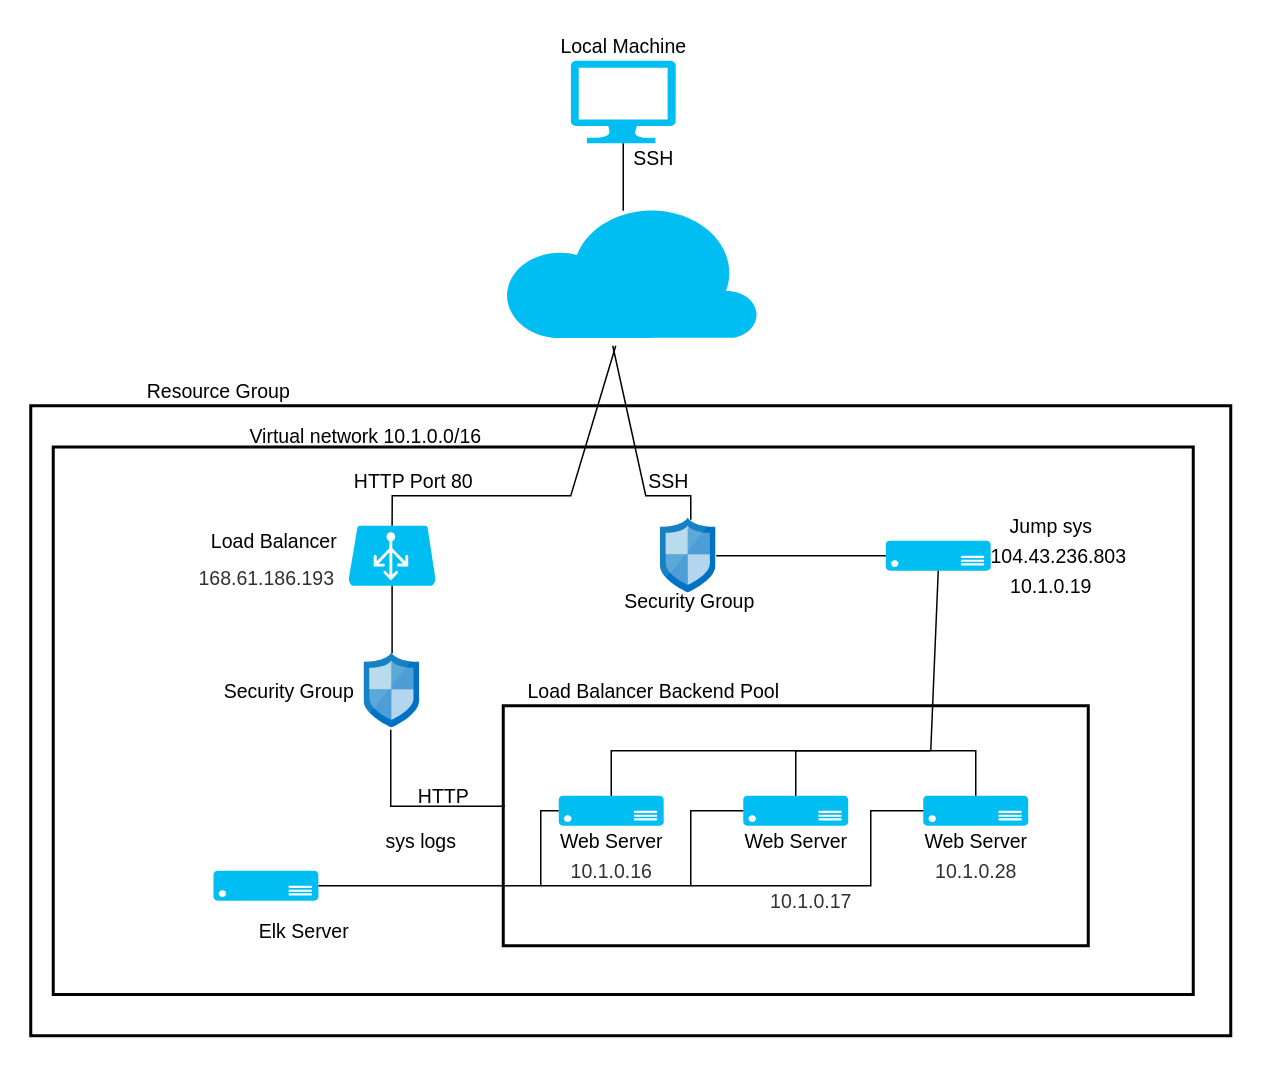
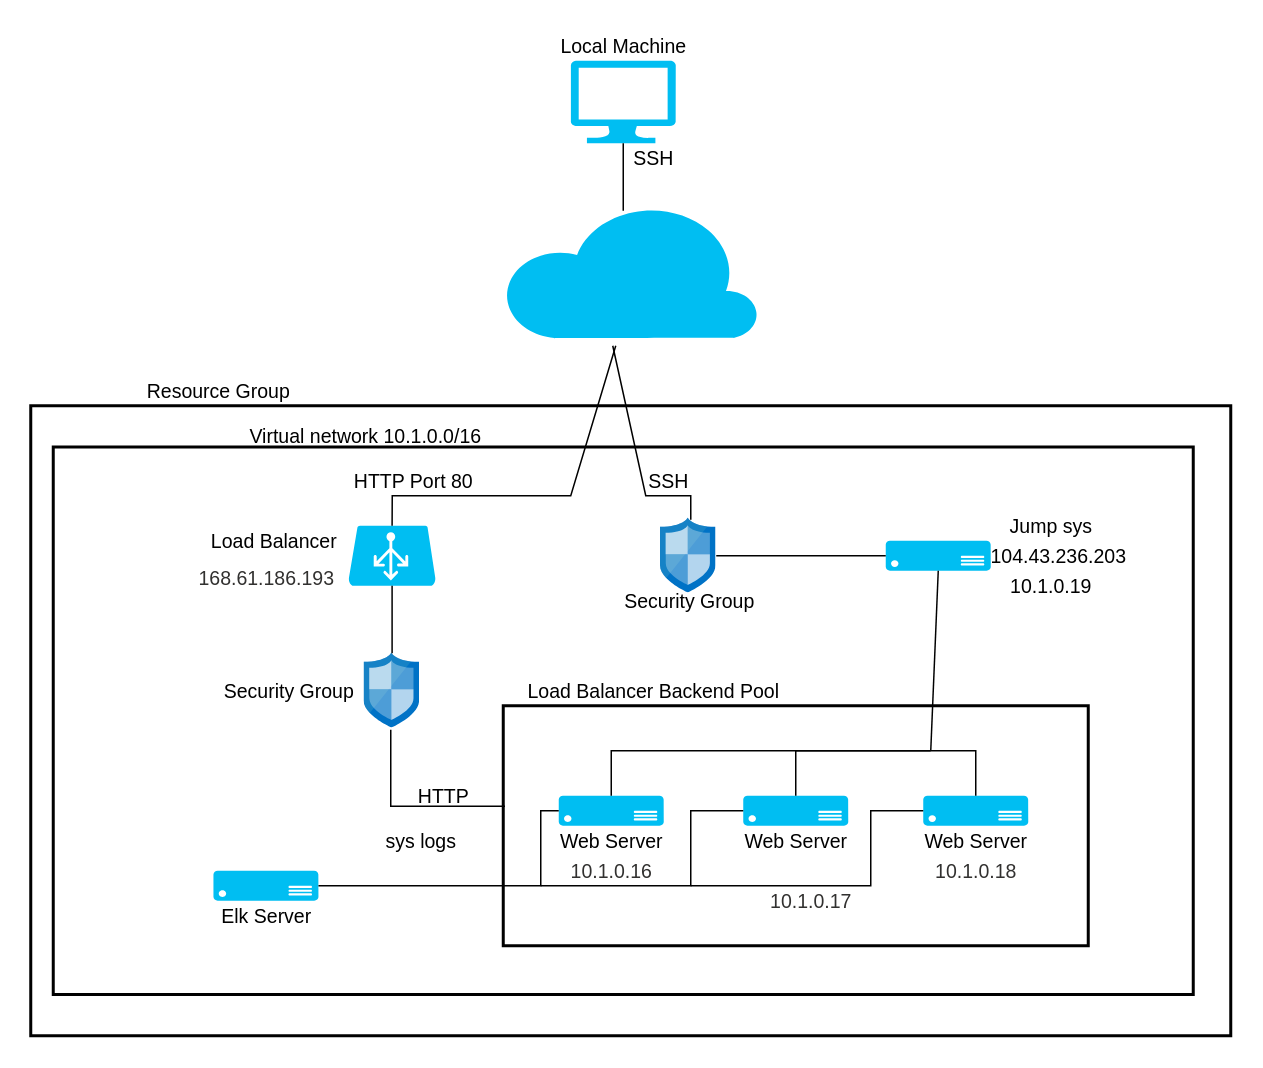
- <mxCell id="28" value="104.43.236.803" style="text;html=1;resizable=0;autosize=1;align=center;verticalAlign=middle;points=[];fillColor=none;strokeColor=none;rounded=0;fontSize=13;" vertex="1" parent="1"><mxGeometry x="650" y="360" width="110" height="20" as="geometry" /></mxCell>
+ <mxCell id="28" value="104.43.236.203" style="text;html=1;resizable=0;autosize=1;align=center;verticalAlign=middle;points=[];fillColor=none;strokeColor=none;rounded=0;fontSize=13;" vertex="1" parent="1"><mxGeometry x="650" y="360" width="110" height="20" as="geometry" /></mxCell>
- <mxCell id="27" value="&lt;span style=&quot;color: rgb(50 , 49 , 48) ; font-family: &amp;#34;az_ea_font&amp;#34; , &amp;#34;segoe ui&amp;#34; , &amp;#34;az_font&amp;#34; , , , &amp;#34;blinkmacsystemfont&amp;#34; , &amp;#34;roboto&amp;#34; , &amp;#34;oxygen&amp;#34; , &amp;#34;ubuntu&amp;#34; , &amp;#34;cantarell&amp;#34; , &amp;#34;open sans&amp;#34; , &amp;#34;helvetica neue&amp;#34; , sans-serif ; background-color: rgb(255 , 255 , 255)&quot;&gt;10.1.0.28&lt;/span&gt;" style="text;html=1;resizable=0;autosize=1;align=center;verticalAlign=middle;points=[];fillColor=none;strokeColor=none;rounded=0;fontSize=13;" vertex="1" parent="1"><mxGeometry x="615" y="570" width="70" height="20" as="geometry" /></mxCell>
+ <mxCell id="27" value="&lt;span style=&quot;color: rgb(50 , 49 , 48) ; font-family: &amp;#34;az_ea_font&amp;#34; , &amp;#34;segoe ui&amp;#34; , &amp;#34;az_font&amp;#34; , , , &amp;#34;blinkmacsystemfont&amp;#34; , &amp;#34;roboto&amp;#34; , &amp;#34;oxygen&amp;#34; , &amp;#34;ubuntu&amp;#34; , &amp;#34;cantarell&amp;#34; , &amp;#34;open sans&amp;#34; , &amp;#34;helvetica neue&amp;#34; , sans-serif ; background-color: rgb(255 , 255 , 255)&quot;&gt;10.1.0.18&lt;/span&gt;" style="text;html=1;resizable=0;autosize=1;align=center;verticalAlign=middle;points=[];fillColor=none;strokeColor=none;rounded=0;fontSize=13;" vertex="1" parent="1"><mxGeometry x="615" y="570" width="70" height="20" as="geometry" /></mxCell>
- <mxCell id="24" value="Elk Server" style="text;html=1;resizable=0;autosize=1;align=center;verticalAlign=middle;points=[];fillColor=none;strokeColor=none;rounded=0;fontSize=13;" vertex="1" parent="1"><mxGeometry x="161.8" y="610" width="80" height="20" as="geometry" /></mxCell>
+ <mxCell id="24" value="Elk Server" style="text;html=1;resizable=0;autosize=1;align=center;verticalAlign=middle;points=[];fillColor=none;strokeColor=none;rounded=0;fontSize=13;" vertex="1" parent="1"><mxGeometry x="136.8" y="600" width="80" height="20" as="geometry" /></mxCell>
